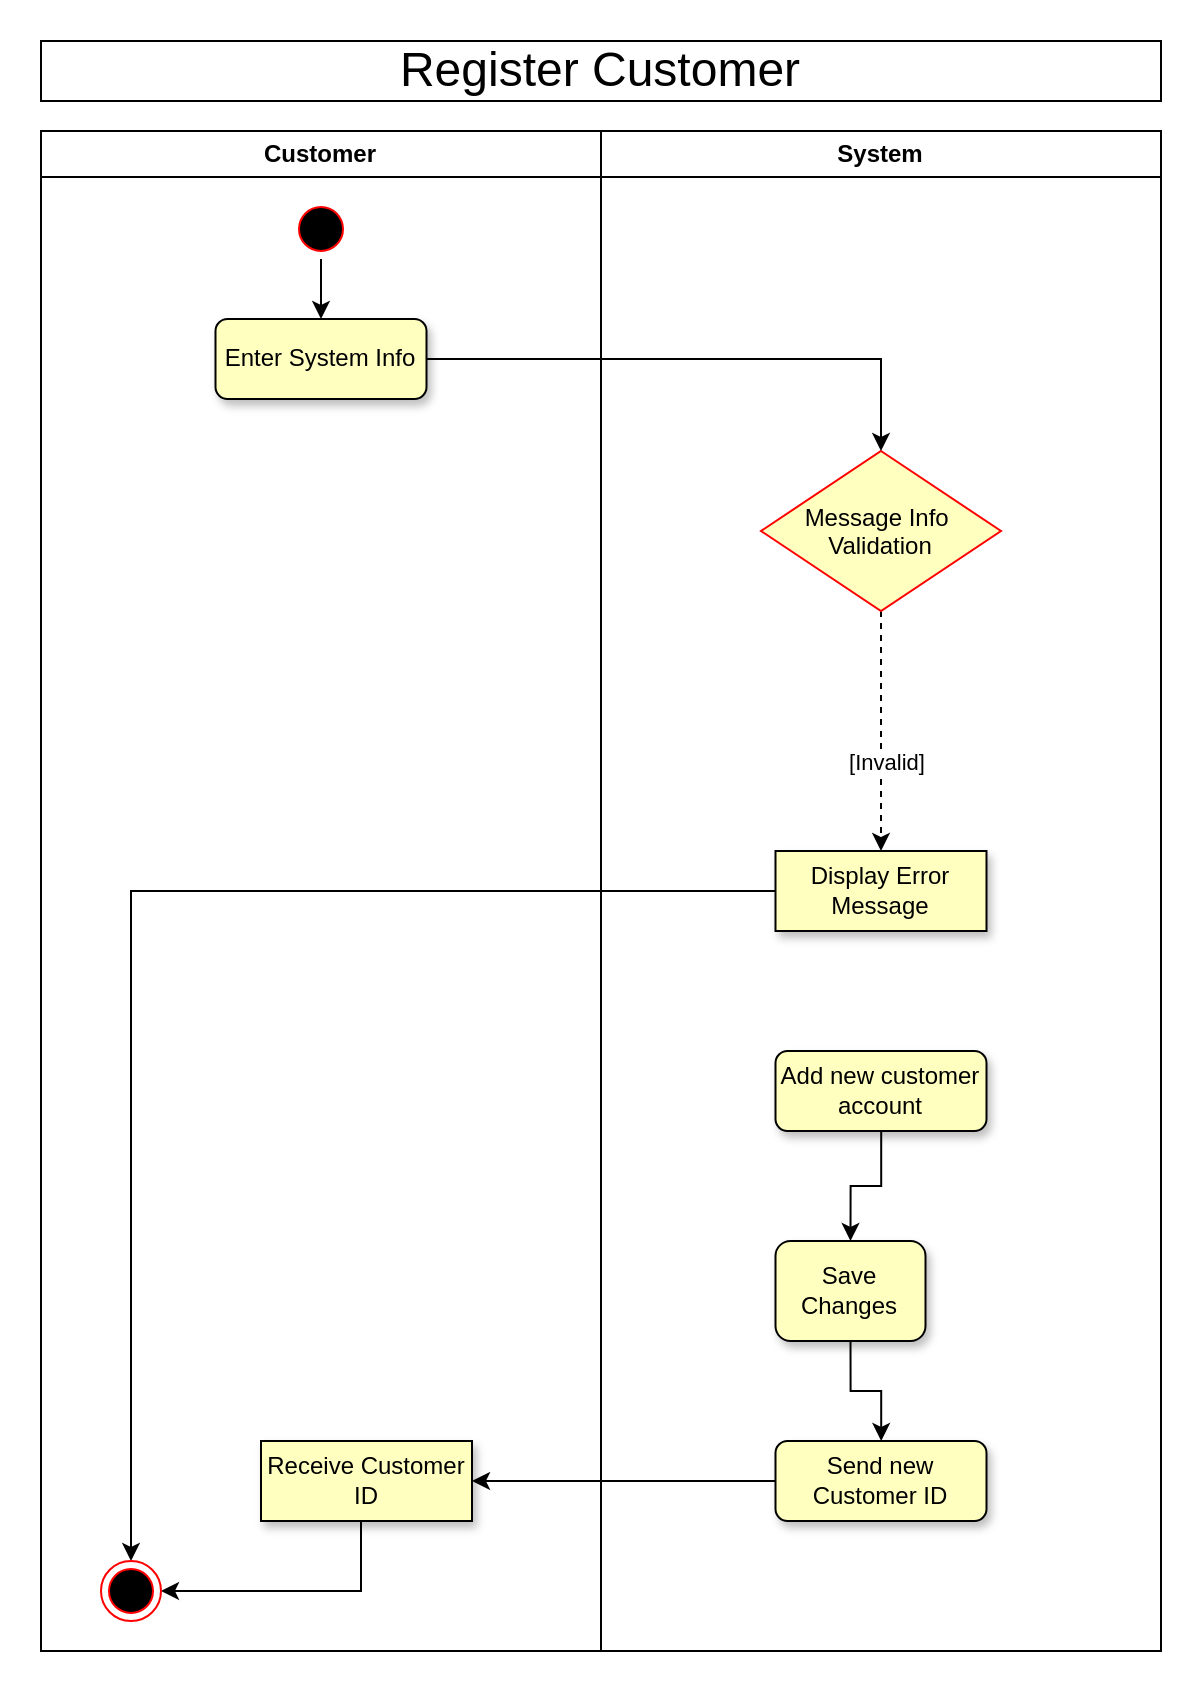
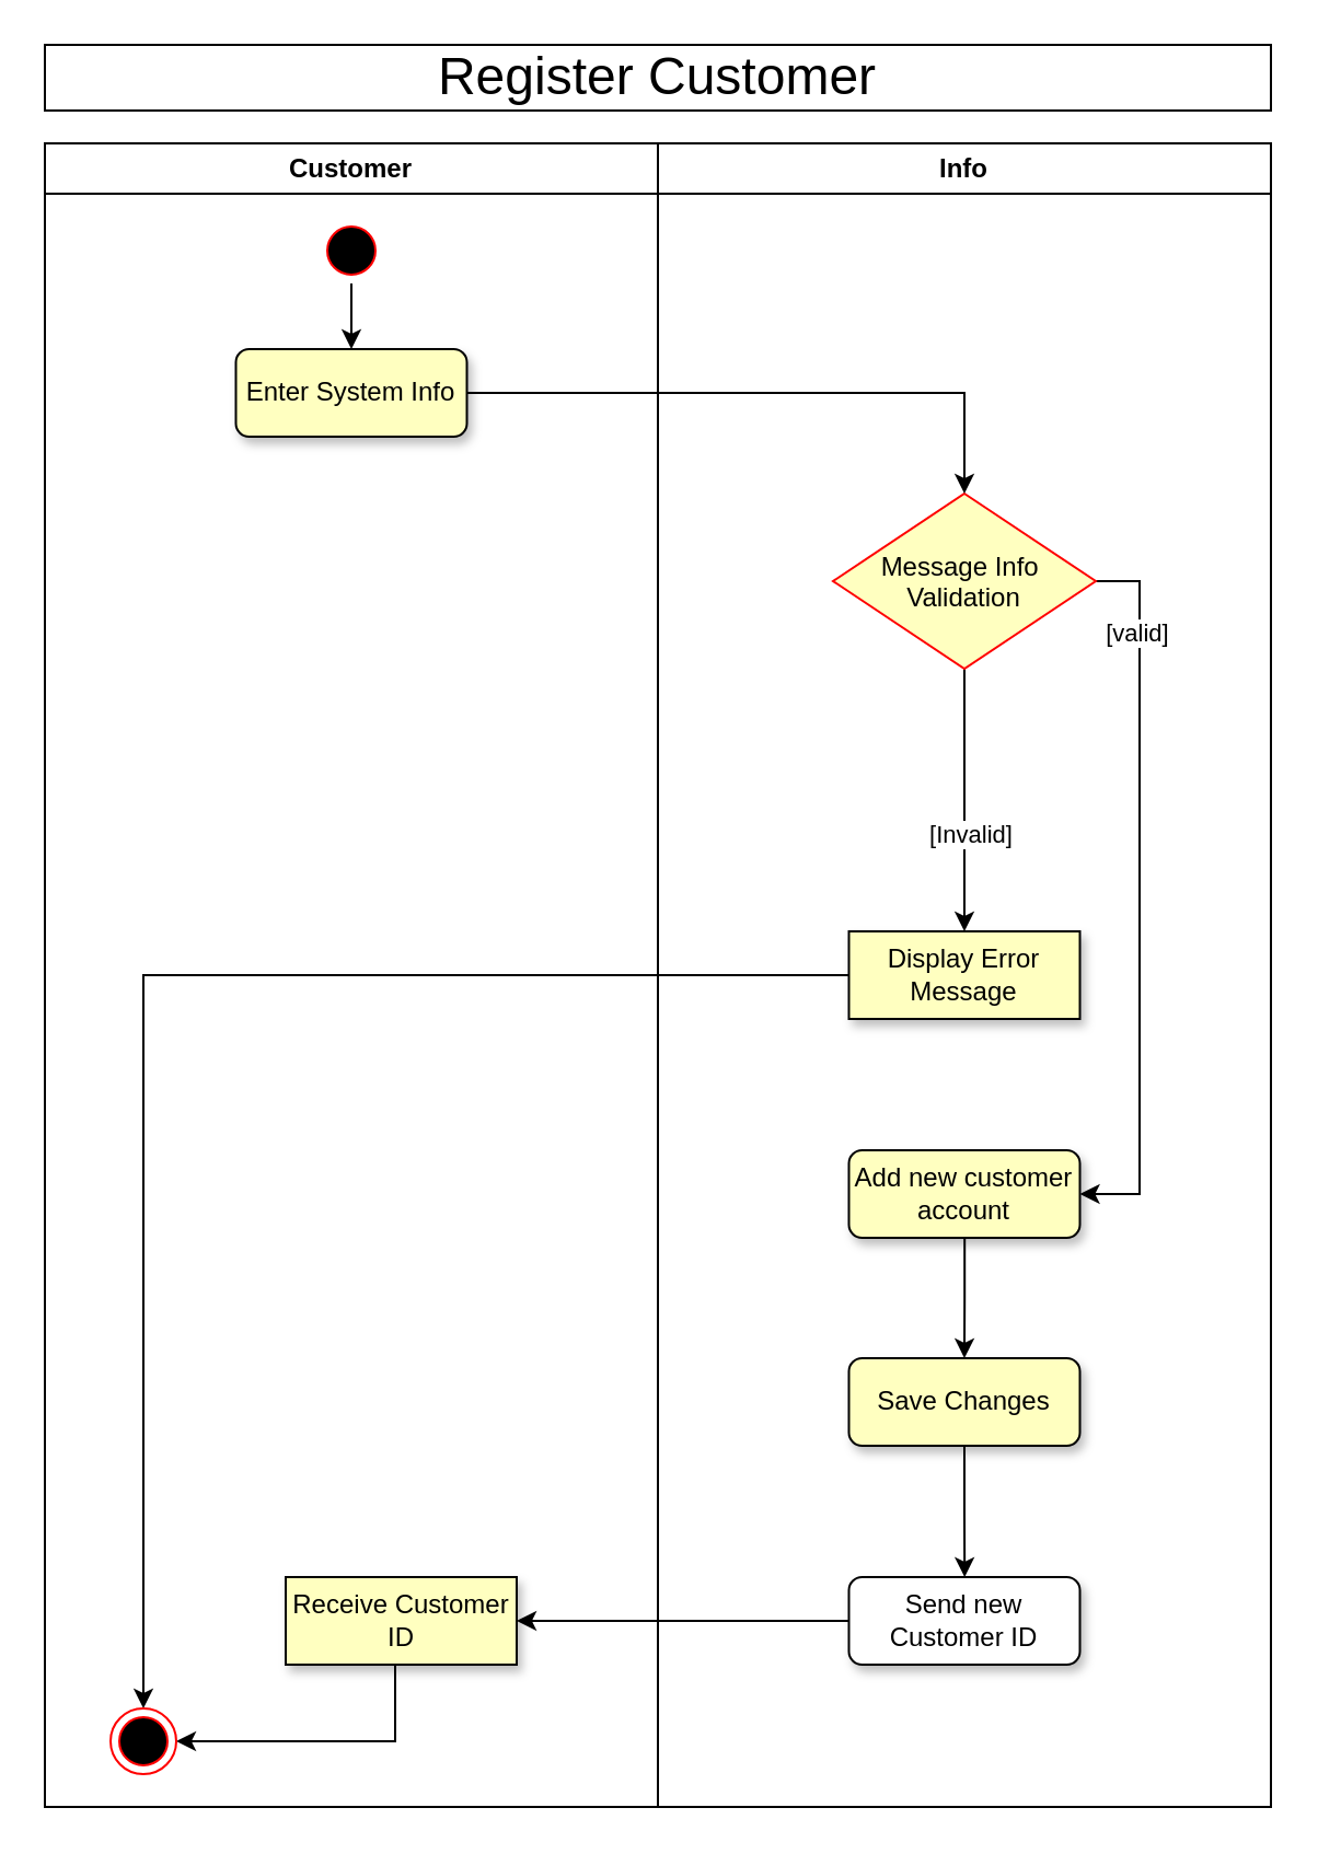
- <mxCell id="6" value="System" style="swimlane;whiteSpace=wrap;fillColor=#FFFFFF;" vertex="1" parent="1"><mxGeometry x="300" y="65" width="280" height="760" as="geometry" /></mxCell>
+ <mxCell id="6" value="Info" style="swimlane;whiteSpace=wrap;fillColor=#FFFFFF;" vertex="1" parent="1"><mxGeometry x="300" y="65" width="280" height="760" as="geometry" /></mxCell>
- <mxCell id="13" style="edgeStyle=orthogonalEdgeStyle;rounded=0;orthogonalLoop=1;jettySize=auto;html=1;entryX=0.5;entryY=0;entryDx=0;entryDy=0;exitX=0.5;exitY=1;exitDx=0;exitDy=0;fillColor=#FFFFC0;dashed=1;" edge="1" parent="6" source="20" target="16"><mxGeometry relative="1" as="geometry"><mxPoint x="-87" y="221" as="targetPoint" /></mxGeometry></mxCell>
+ <mxCell id="13" style="edgeStyle=orthogonalEdgeStyle;rounded=0;orthogonalLoop=1;jettySize=auto;html=1;entryX=0.5;entryY=0;entryDx=0;entryDy=0;exitX=0.5;exitY=1;exitDx=0;exitDy=0;fillColor=#FFFFC0;" edge="1" parent="6" source="20" target="16"><mxGeometry relative="1" as="geometry"><mxPoint x="-87" y="221" as="targetPoint" /></mxGeometry></mxCell>
+ <mxCell id="10" value="" style="edgeStyle=orthogonalEdgeStyle;rounded=0;orthogonalLoop=1;jettySize=auto;html=1;exitX=1;exitY=0.5;exitDx=0;exitDy=0;fillColor=#FFFFC0;" edge="1" parent="6" source="20" target="21"><mxGeometry relative="1" as="geometry"><Array as="points"><mxPoint x="220" y="200" /><mxPoint x="220" y="480" /></Array></mxGeometry></mxCell>
+ <mxCell id="11" value="[valid]" style="edgeLabel;html=1;align=center;verticalAlign=middle;resizable=0;points=[];fillColor=#FFFFC0;" vertex="1" connectable="0" parent="10"><mxGeometry x="-0.743" y="-2" relative="1" as="geometry"><mxPoint y="1" as="offset" /></mxGeometry></mxCell>
- <mxCell id="22" value="Save Changes" style="rounded=1;whiteSpace=wrap;html=1;fillColor=#FFFFC0;shadow=1;" vertex="1" parent="6"><mxGeometry x="87.25" y="555" width="75" height="50" as="geometry" /></mxCell>
+ <mxCell id="22" value="Save Changes" style="rounded=1;whiteSpace=wrap;html=1;fillColor=#FFFFC0;shadow=1;" vertex="1" parent="6"><mxGeometry x="87.25" y="555" width="105.5" height="40" as="geometry" /></mxCell>
- <mxCell id="19" value="Send new Customer ID" style="rounded=1;whiteSpace=wrap;html=1;fillColor=#FFFFC0;shadow=1;" vertex="1" parent="6"><mxGeometry x="87.25" y="655" width="105.5" height="40" as="geometry" /></mxCell>
+ <mxCell id="19" value="Send new Customer ID" style="rounded=1;whiteSpace=wrap;html=1;fillColor=#ffffff;shadow=1;" vertex="1" parent="6"><mxGeometry x="87.25" y="655" width="105.5" height="40" as="geometry" /></mxCell>
